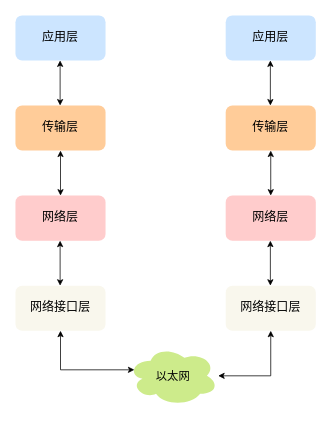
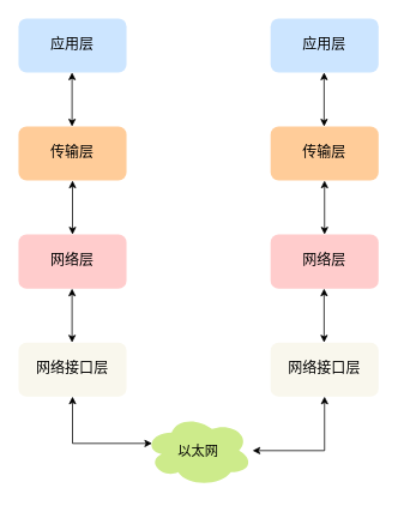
- <mxCell id="18" value="以太网" style="ellipse;shape=cloud;whiteSpace=wrap;html=1;fillColor=#cdeb8b;strokeColor=none;fontSize=15;" vertex="1" parent="1"><mxGeometry x="170" y="460" width="120" height="80" as="geometry" /></mxCell>
+ <mxCell id="18" value="以太网" style="ellipse;shape=cloud;whiteSpace=wrap;html=1;fillColor=#cdeb8b;strokeColor=none;fontSize=15;" vertex="1" parent="1"><mxGeometry x="160" y="460" width="120" height="80" as="geometry" /></mxCell>
